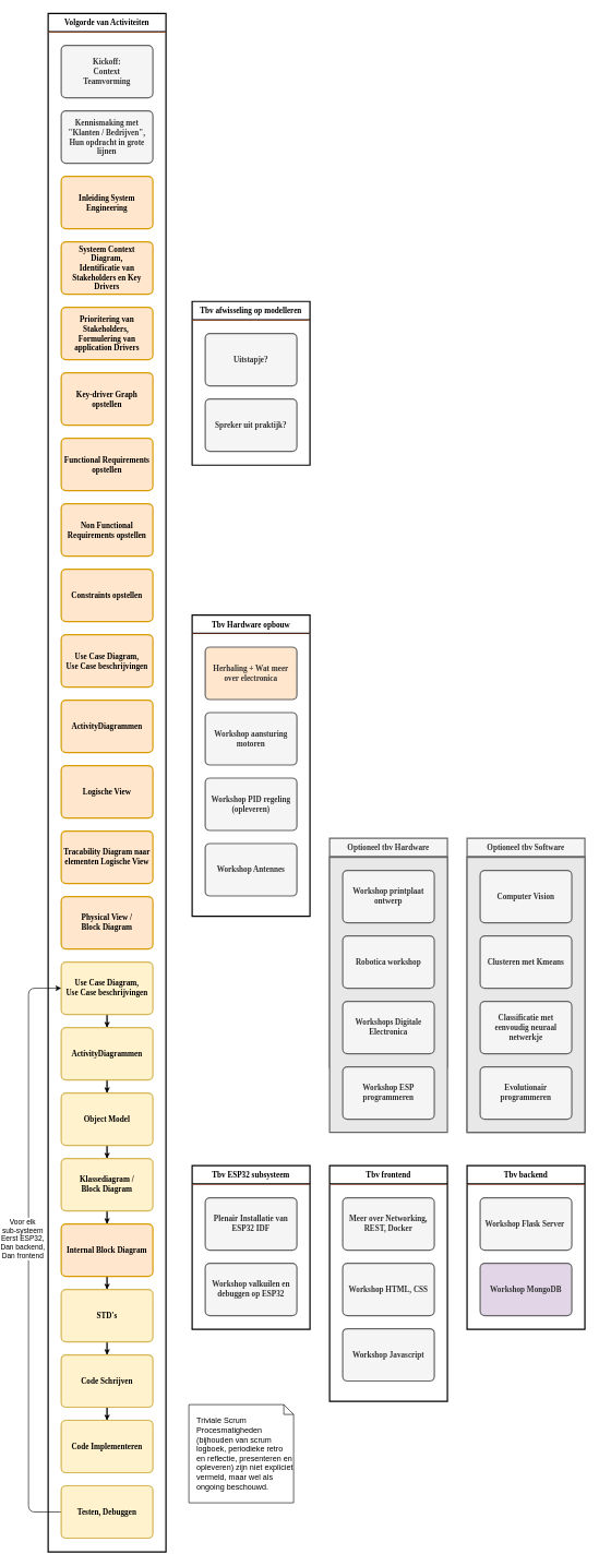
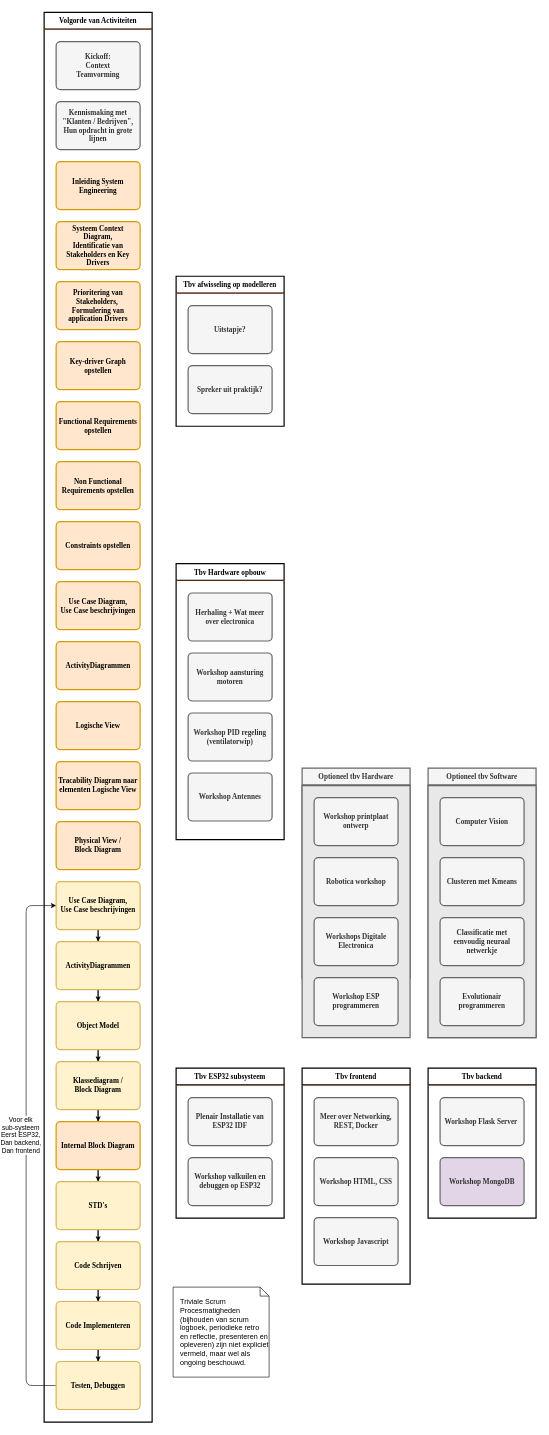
- <mxCell id="70" value="Herhaling + Wat meer over electronica" style="whiteSpace=wrap;html=1;strokeWidth=2;fillColor=#ffe6cc;fontStyle=1;spacingTop=0;rounded=1;arcSize=9;points=[];fontFamily=Permanent Marker;hachureGap=8;fillWeight=1;strokeColor=#666666;fontColor=#333333;" parent="69" vertex="1"><mxGeometry x="20" y="21" width="140" height="80" as="geometry" /></mxCell>
+ <mxCell id="70" value="Herhaling + Wat meer over electronica" style="whiteSpace=wrap;html=1;strokeWidth=2;fillColor=#f5f5f5;fontStyle=1;spacingTop=0;rounded=1;arcSize=9;points=[];fontFamily=Permanent Marker;hachureGap=8;fillWeight=1;strokeColor=#666666;fontColor=#333333;" parent="69" vertex="1"><mxGeometry x="20" y="21" width="140" height="80" as="geometry" /></mxCell>
- <mxCell id="78" value="Workshop PID regeling (opleveren)" style="whiteSpace=wrap;html=1;strokeWidth=2;fillColor=#f5f5f5;fontStyle=1;spacingTop=0;rounded=1;arcSize=9;points=[];fontFamily=Permanent Marker;hachureGap=8;fillWeight=1;strokeColor=#666666;fontColor=#333333;" parent="69" vertex="1"><mxGeometry x="20" y="221" width="140" height="80" as="geometry" /></mxCell>
+ <mxCell id="78" value="Workshop PID regeling (ventilatorwip)" style="whiteSpace=wrap;html=1;strokeWidth=2;fillColor=#f5f5f5;fontStyle=1;spacingTop=0;rounded=1;arcSize=9;points=[];fontFamily=Permanent Marker;hachureGap=8;fillWeight=1;strokeColor=#666666;fontColor=#333333;" parent="69" vertex="1"><mxGeometry x="20" y="221" width="140" height="80" as="geometry" /></mxCell>
+ <mxCell id="34" style="edgeStyle=orthogonalEdgeStyle;rounded=0;orthogonalLoop=1;jettySize=auto;html=1;" parent="3" source="35" target="36" edge="1"><mxGeometry relative="1" as="geometry" /></mxCell>
